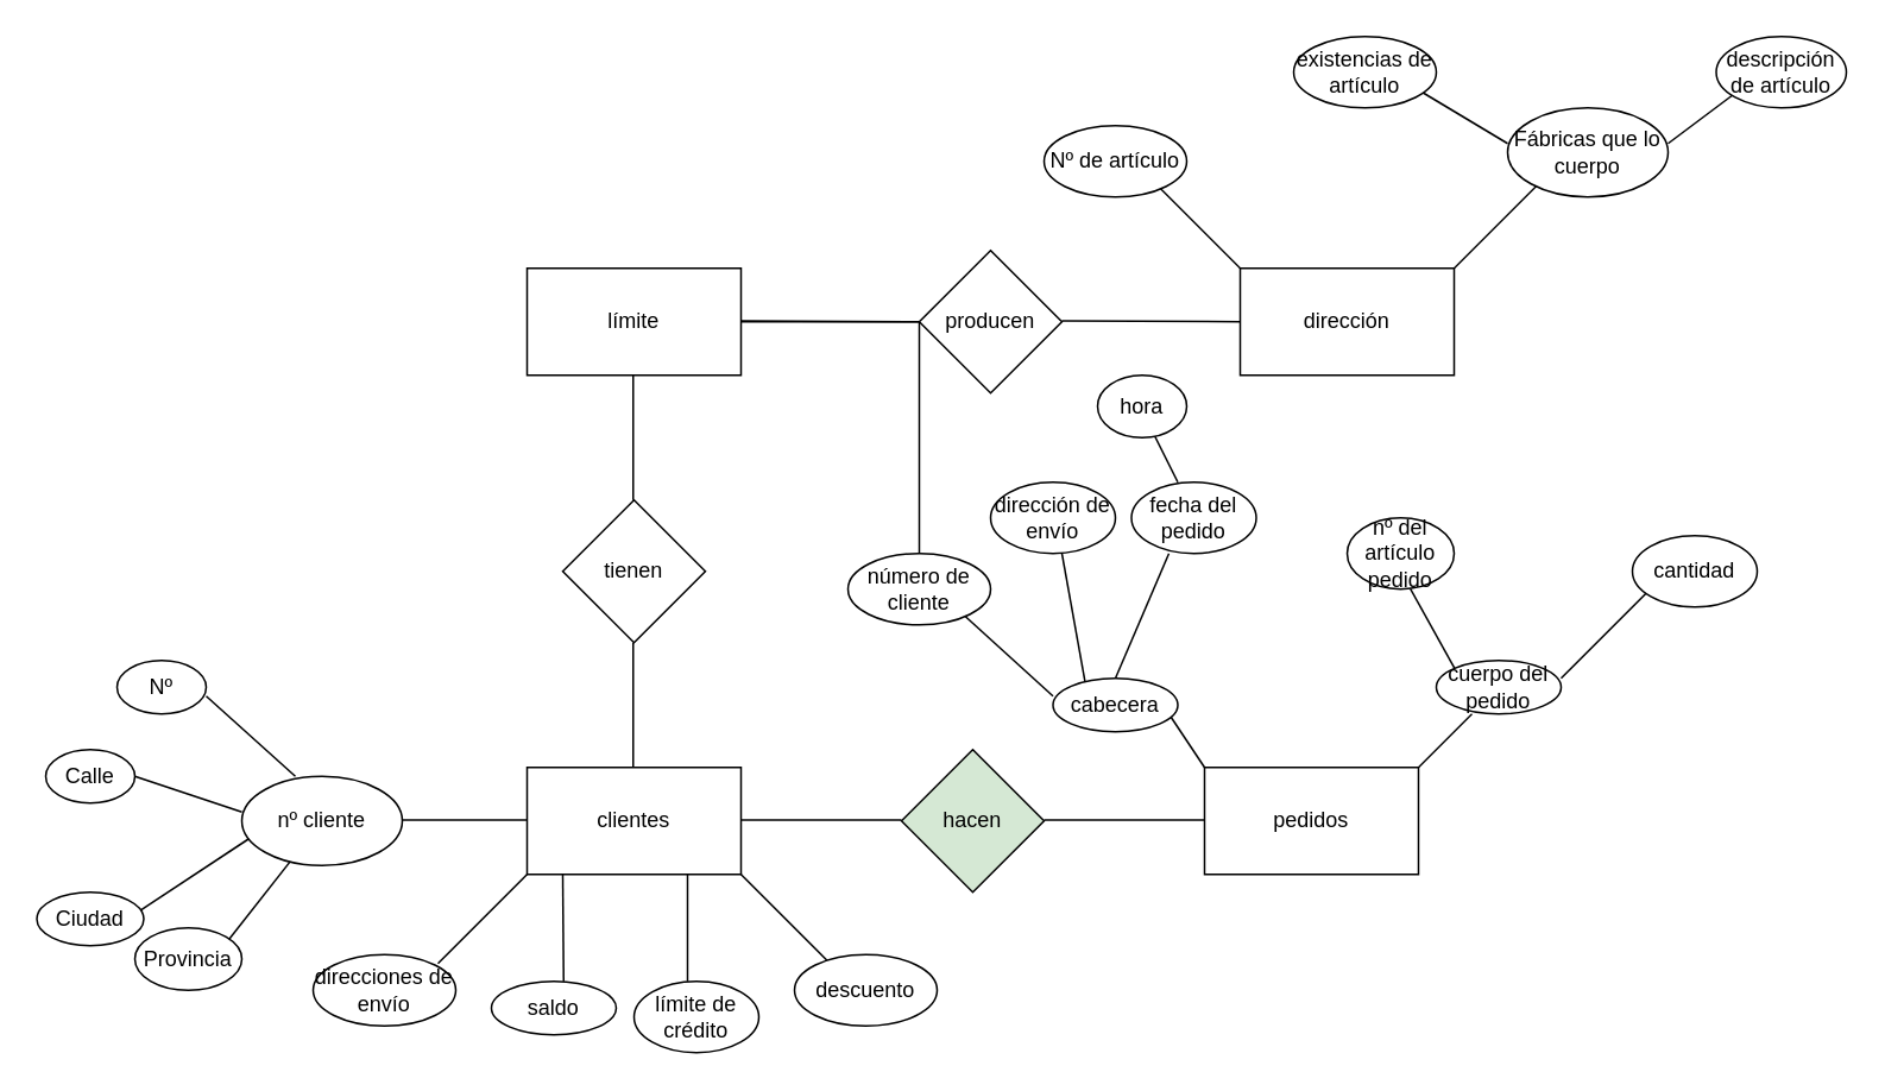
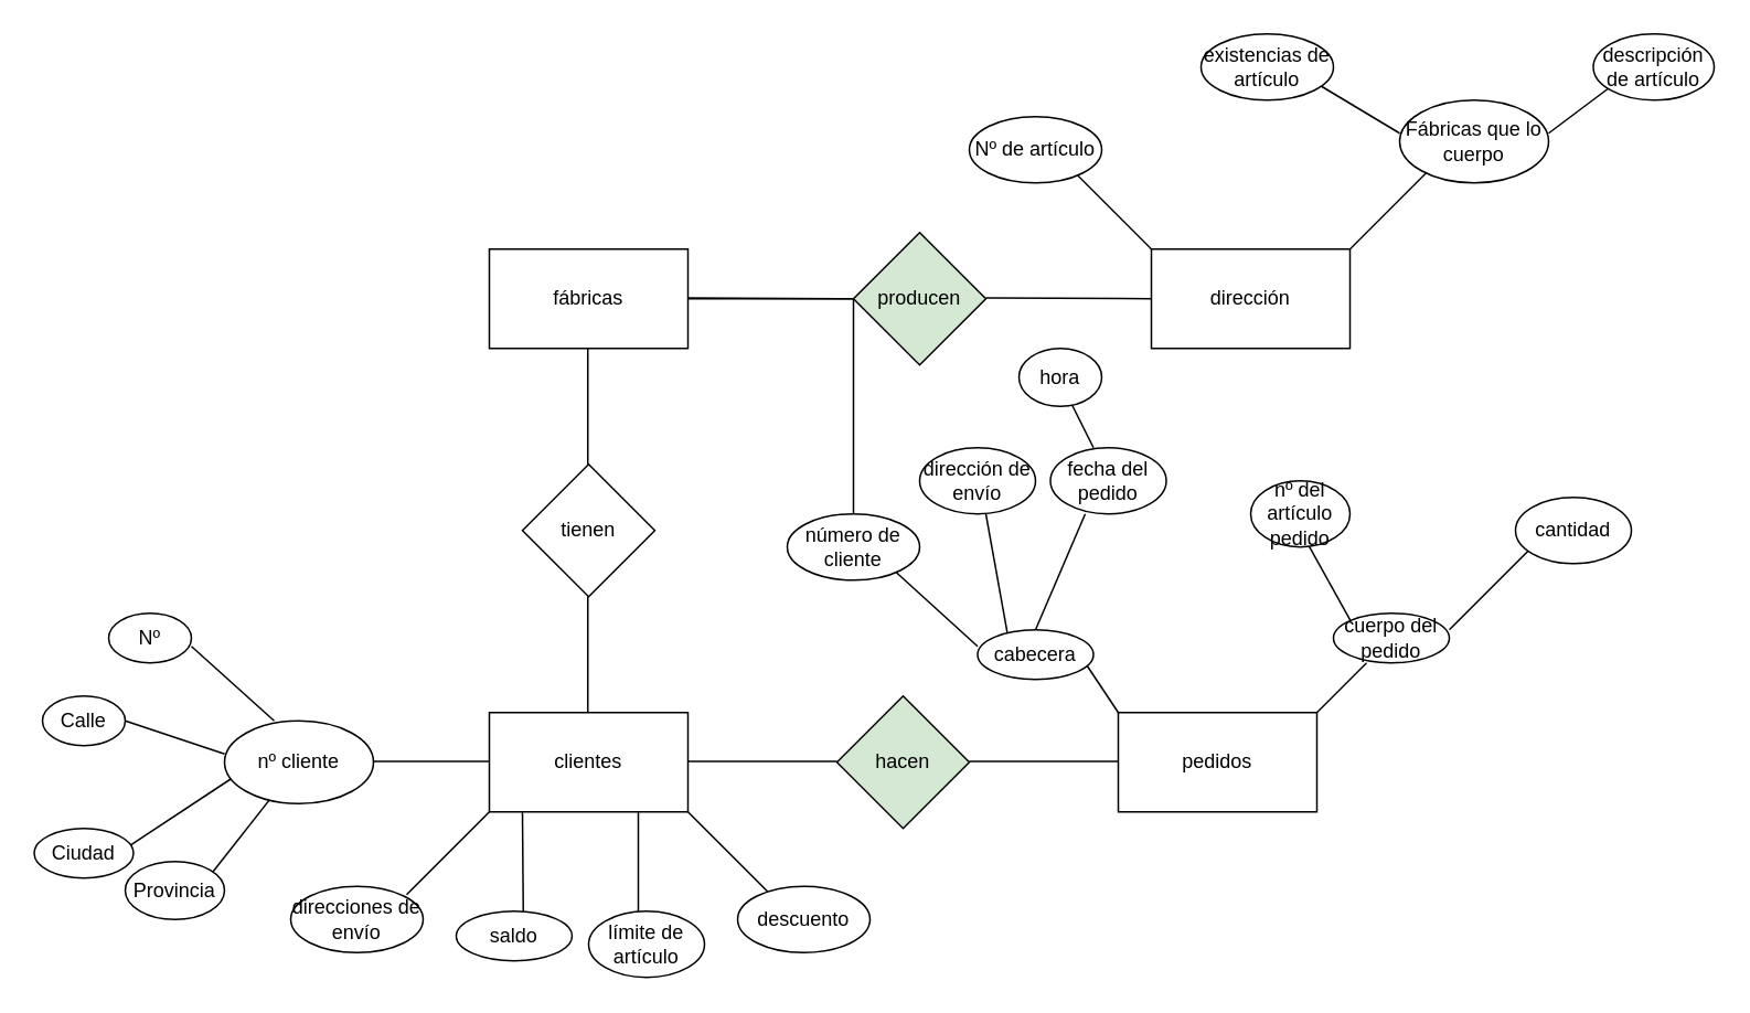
- <mxCell id="3" value="límite" style="rounded=0;whiteSpace=wrap;html=1;" vertex="1" parent="1"><mxGeometry x="295" y="150" width="120" height="60" as="geometry" /></mxCell>
+ <mxCell id="3" value="fábricas" style="rounded=0;whiteSpace=wrap;html=1;" vertex="1" parent="1"><mxGeometry x="295" y="150" width="120" height="60" as="geometry" /></mxCell>
- <mxCell id="5" value="producen" style="rhombus;whiteSpace=wrap;html=1;" vertex="1" parent="1"><mxGeometry x="515" y="140" width="80" height="80" as="geometry" /></mxCell>
+ <mxCell id="5" value="producen" style="rhombus;whiteSpace=wrap;html=1;fillColor=#d5e8d4;" vertex="1" parent="1"><mxGeometry x="515" y="140" width="80" height="80" as="geometry" /></mxCell>
- <mxCell id="24" value="límite de crédito" style="ellipse;whiteSpace=wrap;html=1;" vertex="1" parent="1"><mxGeometry x="355" y="550" width="70" height="40" as="geometry" /></mxCell>
+ <mxCell id="24" value="límite de artículo" style="ellipse;whiteSpace=wrap;html=1;" vertex="1" parent="1"><mxGeometry x="355" y="550" width="70" height="40" as="geometry" /></mxCell>
